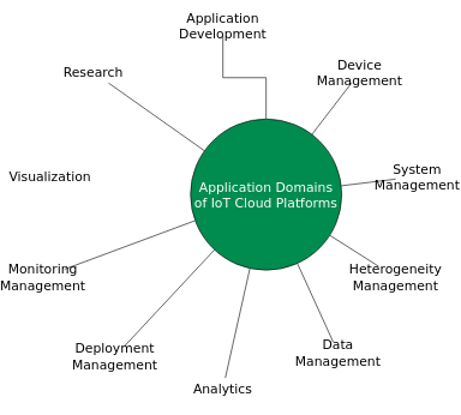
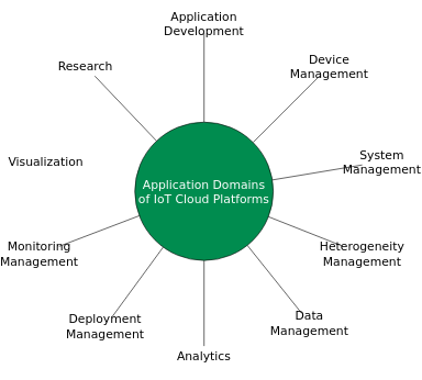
- <mxCell id="11" value="Application Domains of IoT Cloud Platforms" style="ellipse;whiteSpace=wrap;html=1;aspect=fixed;fillColor=#008C4F;fontFamily=Dejavu Sans;fontColor=#FFFFFF;fontSize=18;" vertex="1" parent="1"><mxGeometry x="255" y="165" width="210" height="210" as="geometry" /></mxCell>
+ <mxCell id="11" value="Application Domains of IoT Cloud Platforms" style="ellipse;whiteSpace=wrap;html=1;aspect=fixed;fillColor=#008C4F;fontFamily=Dejavu Sans;fontColor=#FFFFFF;fontSize=18;" vertex="1" parent="1"><mxGeometry x="195" y="185" width="210" height="210" as="geometry" /></mxCell>
